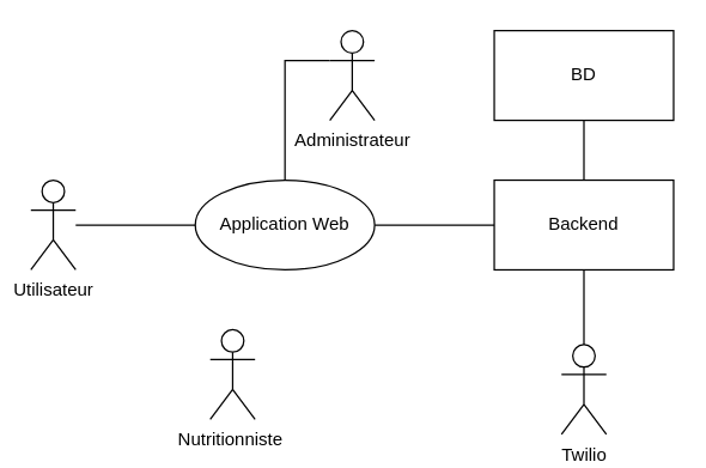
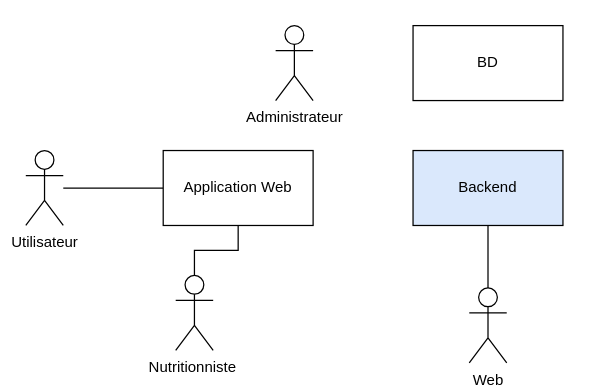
- <mxCell id="11" style="edgeStyle=orthogonalEdgeStyle;rounded=0;orthogonalLoop=1;jettySize=auto;html=1;endArrow=none;endFill=0;exitX=0.5;exitY=0;exitDx=0;exitDy=0;entryX=0;entryY=0.333;entryDx=0;entryDy=0;entryPerimeter=0;" edge="1" parent="1" target="10" source="5"><mxGeometry relative="1" as="geometry"><mxPoint x="230" y="0" as="sourcePoint" /></mxGeometry></mxCell>
- <mxCell id="12" style="edgeStyle=orthogonalEdgeStyle;rounded=0;orthogonalLoop=1;jettySize=auto;html=1;endArrow=none;endFill=0;entryX=0.5;entryY=1;entryDx=0;entryDy=0;" edge="1" parent="1" source="6" target="13"><mxGeometry relative="1" as="geometry"><mxPoint x="200" y="130" as="sourcePoint" /><mxPoint x="420" y="30" as="targetPoint" /></mxGeometry></mxCell>
- <mxCell id="5" value="Application Web" style="ellipse;whiteSpace=wrap;html=1;" parent="1" vertex="1"><mxGeometry x="130" y="120" width="120" height="60" as="geometry" /></mxCell>
+ <mxCell id="5" value="Application Web" style="rounded=0;whiteSpace=wrap;html=1;" parent="1" vertex="1"><mxGeometry x="130" y="120" width="120" height="60" as="geometry" /></mxCell>
- <mxCell id="4" value="" style="edgeStyle=orthogonalEdgeStyle;rounded=0;orthogonalLoop=1;jettySize=auto;html=1;endArrow=none;endFill=0;" parent="1" source="5" target="6" edge="1"><mxGeometry relative="1" as="geometry" /></mxCell>
+ <mxCell id="4" value="" style="edgeStyle=orthogonalEdgeStyle;rounded=0;orthogonalLoop=1;jettySize=auto;html=1;endArrow=none;endFill=0;" parent="1" source="5" target="7" edge="1"><mxGeometry relative="1" as="geometry" /></mxCell>
- <mxCell id="6" value="Backend" style="whiteSpace=wrap;html=1;rounded=0;" parent="1" vertex="1"><mxGeometry x="330" y="120" width="120" height="60" as="geometry" /></mxCell>
+ <mxCell id="6" value="Backend" style="whiteSpace=wrap;html=1;rounded=0;fillColor=#dae8fc;" parent="1" vertex="1"><mxGeometry x="330" y="120" width="120" height="60" as="geometry" /></mxCell>
- <mxCell id="9" value="Twilio" style="shape=umlActor;verticalLabelPosition=bottom;verticalAlign=top;html=1;outlineConnect=0;" parent="1" vertex="1"><mxGeometry x="375" y="230" width="30" height="60" as="geometry" /></mxCell>
+ <mxCell id="9" value="Web" style="shape=umlActor;verticalLabelPosition=bottom;verticalAlign=top;html=1;outlineConnect=0;" parent="1" vertex="1"><mxGeometry x="375" y="230" width="30" height="60" as="geometry" /></mxCell>
